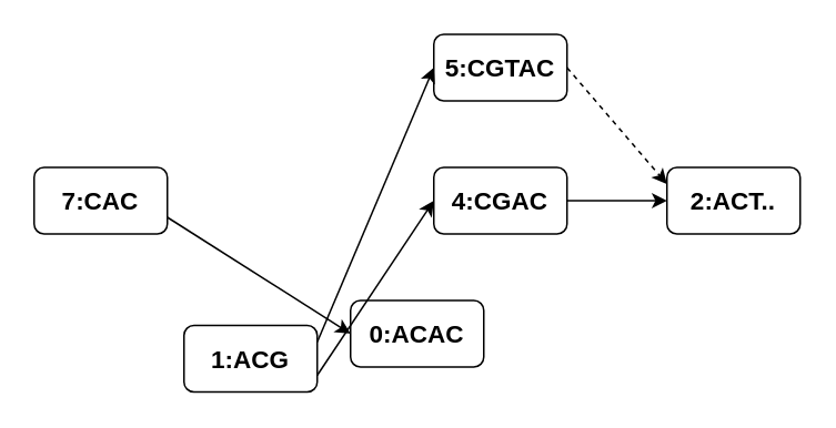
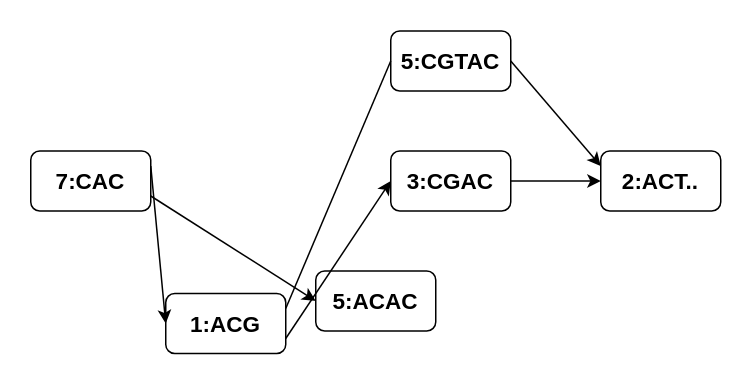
- <mxCell id="10" value="" style="endArrow=classic;html=1;rounded=0;entryX=0;entryY=0.5;entryDx=0;entryDy=0;exitX=1;exitY=0.25;exitDx=0;exitDy=0;" edge="1" parent="1" source="7" target="5"><mxGeometry width="50" height="50" relative="1" as="geometry"><mxPoint x="110" y="130" as="sourcePoint" /><mxPoint x="150" y="90" as="targetPoint" /></mxGeometry></mxCell>
+ <mxCell id="10" value="" style="endArrow=none;html=1;rounded=0;entryX=0;entryY=0.5;entryDx=0;entryDy=0;exitX=1;exitY=0.25;exitDx=0;exitDy=0;" edge="1" parent="1" source="7" target="5"><mxGeometry width="50" height="50" relative="1" as="geometry"><mxPoint x="110" y="130" as="sourcePoint" /><mxPoint x="150" y="90" as="targetPoint" /></mxGeometry></mxCell>
- <mxCell id="12" value="" style="endArrow=classic;html=1;rounded=0;entryX=0;entryY=0.25;entryDx=0;entryDy=0;exitX=1;exitY=0.5;exitDx=0;exitDy=0;entryPerimeter=0;dashed=1;" edge="1" parent="1" source="5" target="3"><mxGeometry width="50" height="50" relative="1" as="geometry"><mxPoint x="110" y="130" as="sourcePoint" /><mxPoint x="150" y="90" as="targetPoint" /></mxGeometry></mxCell>
+ <mxCell id="12" value="" style="endArrow=classic;html=1;rounded=0;entryX=0;entryY=0.25;entryDx=0;entryDy=0;exitX=1;exitY=0.5;exitDx=0;exitDy=0;entryPerimeter=0;" edge="1" parent="1" source="5" target="3"><mxGeometry width="50" height="50" relative="1" as="geometry"><mxPoint x="110" y="130" as="sourcePoint" /><mxPoint x="150" y="90" as="targetPoint" /></mxGeometry></mxCell>
- <mxCell id="4" value="4:CGAC" style="text;html=1;align=center;verticalAlign=middle;whiteSpace=wrap;rounded=1;strokeColor=default;fontSize=15;fontStyle=1;glass=0;shadow=0;horizontal=1;" vertex="1" parent="1"><mxGeometry x="260" y="100" width="80" height="40" as="geometry" /></mxCell>
+ <mxCell id="4" value="3:CGAC" style="text;html=1;align=center;verticalAlign=middle;whiteSpace=wrap;rounded=1;strokeColor=default;fontSize=15;fontStyle=1;glass=0;shadow=0;horizontal=1;" vertex="1" parent="1"><mxGeometry x="260" y="100" width="80" height="40" as="geometry" /></mxCell>
+ <mxCell id="8" value="" style="endArrow=classic;html=1;rounded=0;entryX=0;entryY=0.5;entryDx=0;entryDy=0;exitX=1;exitY=0.25;exitDx=0;exitDy=0;" edge="1" parent="1" source="2" target="7"><mxGeometry width="50" height="50" relative="1" as="geometry"><mxPoint x="80" y="30" as="sourcePoint" /><mxPoint x="120" y="-10" as="targetPoint" /></mxGeometry></mxCell>
- <mxCell id="6" value="0:ACAC" style="text;html=1;align=center;verticalAlign=middle;whiteSpace=wrap;rounded=1;strokeColor=default;fontSize=15;fontStyle=1;glass=0;shadow=0;horizontal=1;" vertex="1" parent="1"><mxGeometry x="210" y="180" width="80" height="40" as="geometry" /></mxCell>
+ <mxCell id="6" value="5:ACAC" style="text;html=1;align=center;verticalAlign=middle;whiteSpace=wrap;rounded=1;strokeColor=default;fontSize=15;fontStyle=1;glass=0;shadow=0;horizontal=1;" vertex="1" parent="1"><mxGeometry x="210" y="180" width="80" height="40" as="geometry" /></mxCell>
